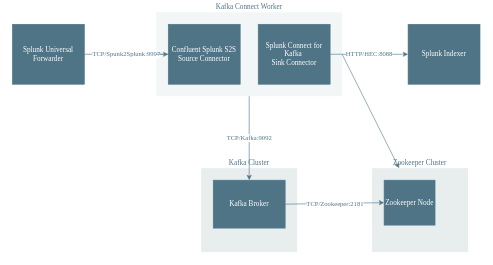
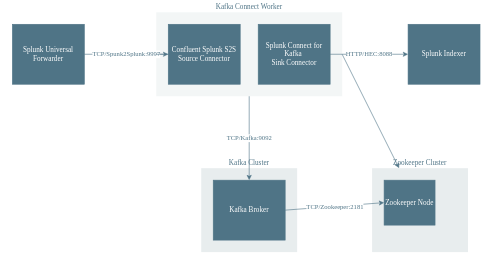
- <mxCell id="5" value="Kafka Broker" style="rounded=0;whiteSpace=wrap;html=1;fillColor=#4F7486;strokeColor=#4F7486;fontColor=#FFFFFF;fontFamily=Corbel;fontSource=http%3A%2F%2Fdb.onlinewebfonts.com%2Ft%2F51ee907427c788c3ab4442e73286d641.woff;" parent="1" vertex="1"><mxGeometry x="355" y="300" width="120" height="80" as="geometry" /></mxCell>
+ <mxCell id="5" value="Kafka Broker" style="rounded=0;whiteSpace=wrap;html=1;fillColor=#4F7486;strokeColor=#4F7486;fontColor=#FFFFFF;fontFamily=Corbel;fontSource=http%3A%2F%2Fdb.onlinewebfonts.com%2Ft%2F51ee907427c788c3ab4442e73286d641.woff;" parent="1" vertex="1"><mxGeometry x="355" y="300" width="120" height="100" as="geometry" /></mxCell>
